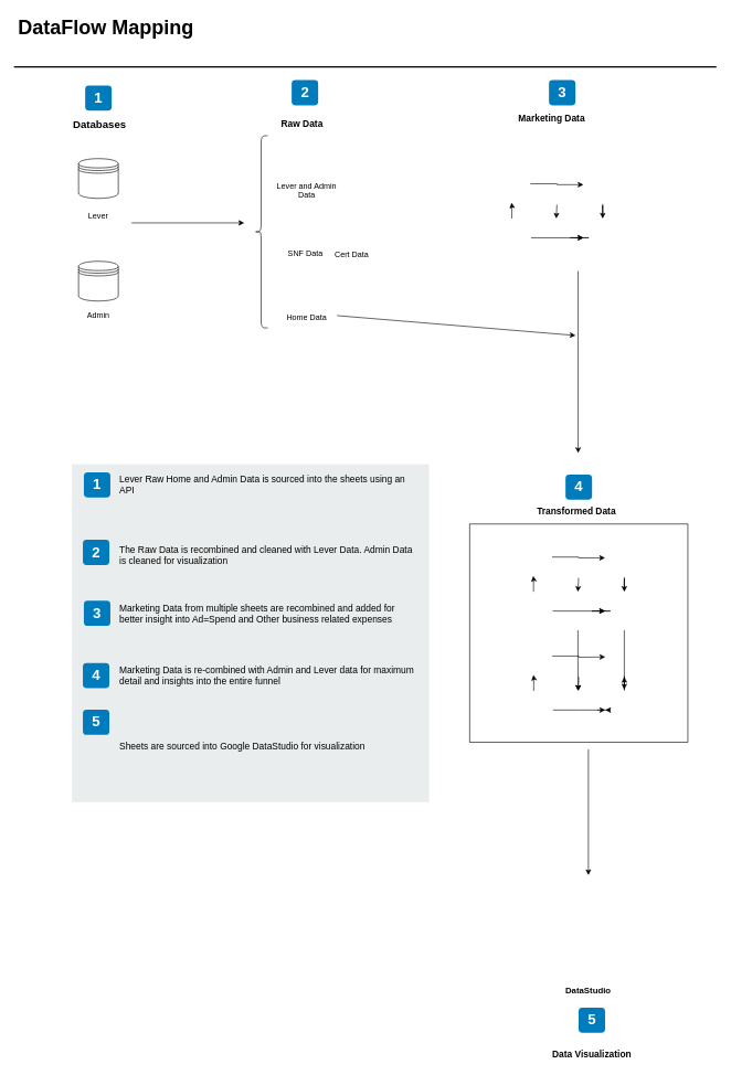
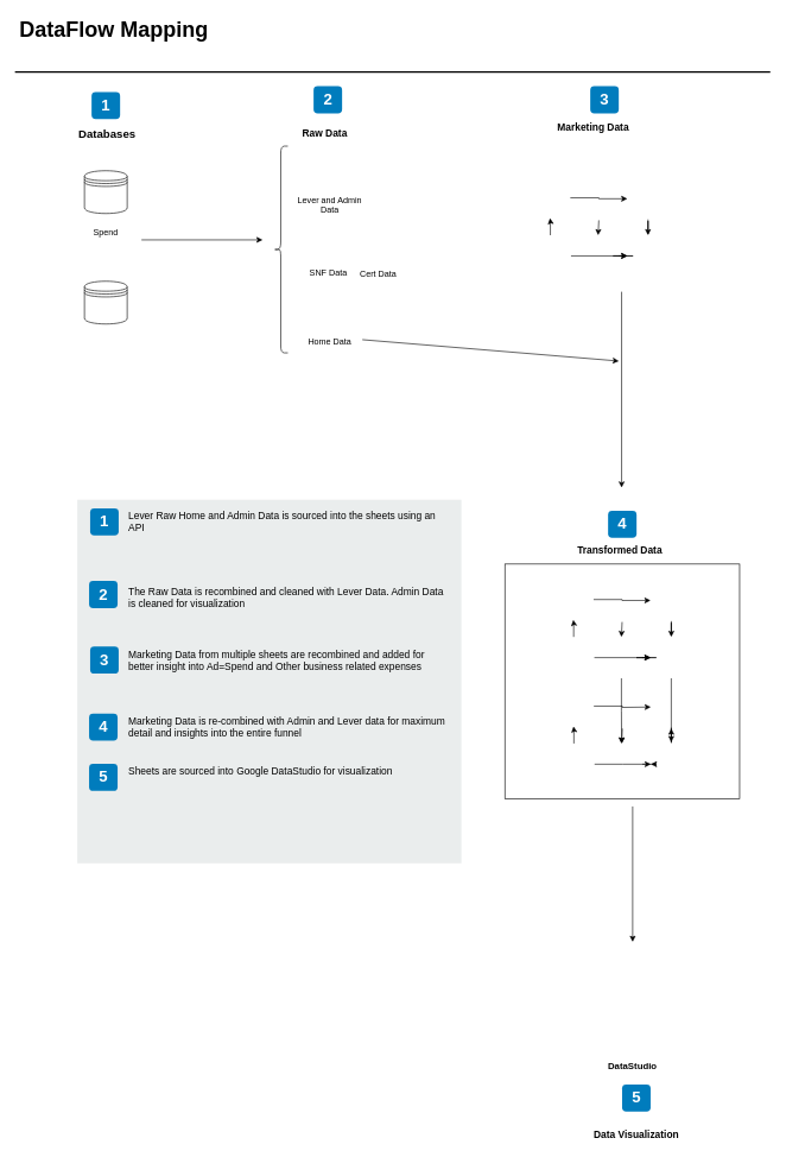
- <mxCell id="21" value="Lever" style="text;html=1;strokeColor=none;fillColor=none;align=center;verticalAlign=middle;whiteSpace=wrap;rounded=0;" vertex="1" parent="1"><mxGeometry x="128" y="316" width="40" height="20" as="geometry" /></mxCell>
+ <mxCell id="21" value="Spend" style="text;html=1;strokeColor=none;fillColor=none;align=center;verticalAlign=middle;whiteSpace=wrap;rounded=0;" vertex="1" parent="1"><mxGeometry x="128" y="316" width="40" height="20" as="geometry" /></mxCell>
- <mxCell id="22" value="Admin" style="text;html=1;strokeColor=none;fillColor=none;align=center;verticalAlign=middle;whiteSpace=wrap;rounded=0;" vertex="1" parent="1"><mxGeometry x="128" y="465.5" width="40" height="20" as="geometry" /></mxCell>
- <mxCell id="77" value="Sheets are sourced into Google DataStudio for visualization" style="text;html=1;align=left;verticalAlign=top;spacingTop=-4;fontSize=14;labelBackgroundColor=none;whiteSpace=wrap;" vertex="1" parent="1"><mxGeometry x="177.5" y="1115.5" width="450" height="50" as="geometry" /></mxCell>
+ <mxCell id="77" value="Sheets are sourced into Google DataStudio for visualization" style="text;html=1;align=left;verticalAlign=top;spacingTop=-4;fontSize=14;labelBackgroundColor=none;whiteSpace=wrap;" vertex="1" parent="1"><mxGeometry x="177.5" y="1070.5" width="450" height="50" as="geometry" /></mxCell>
